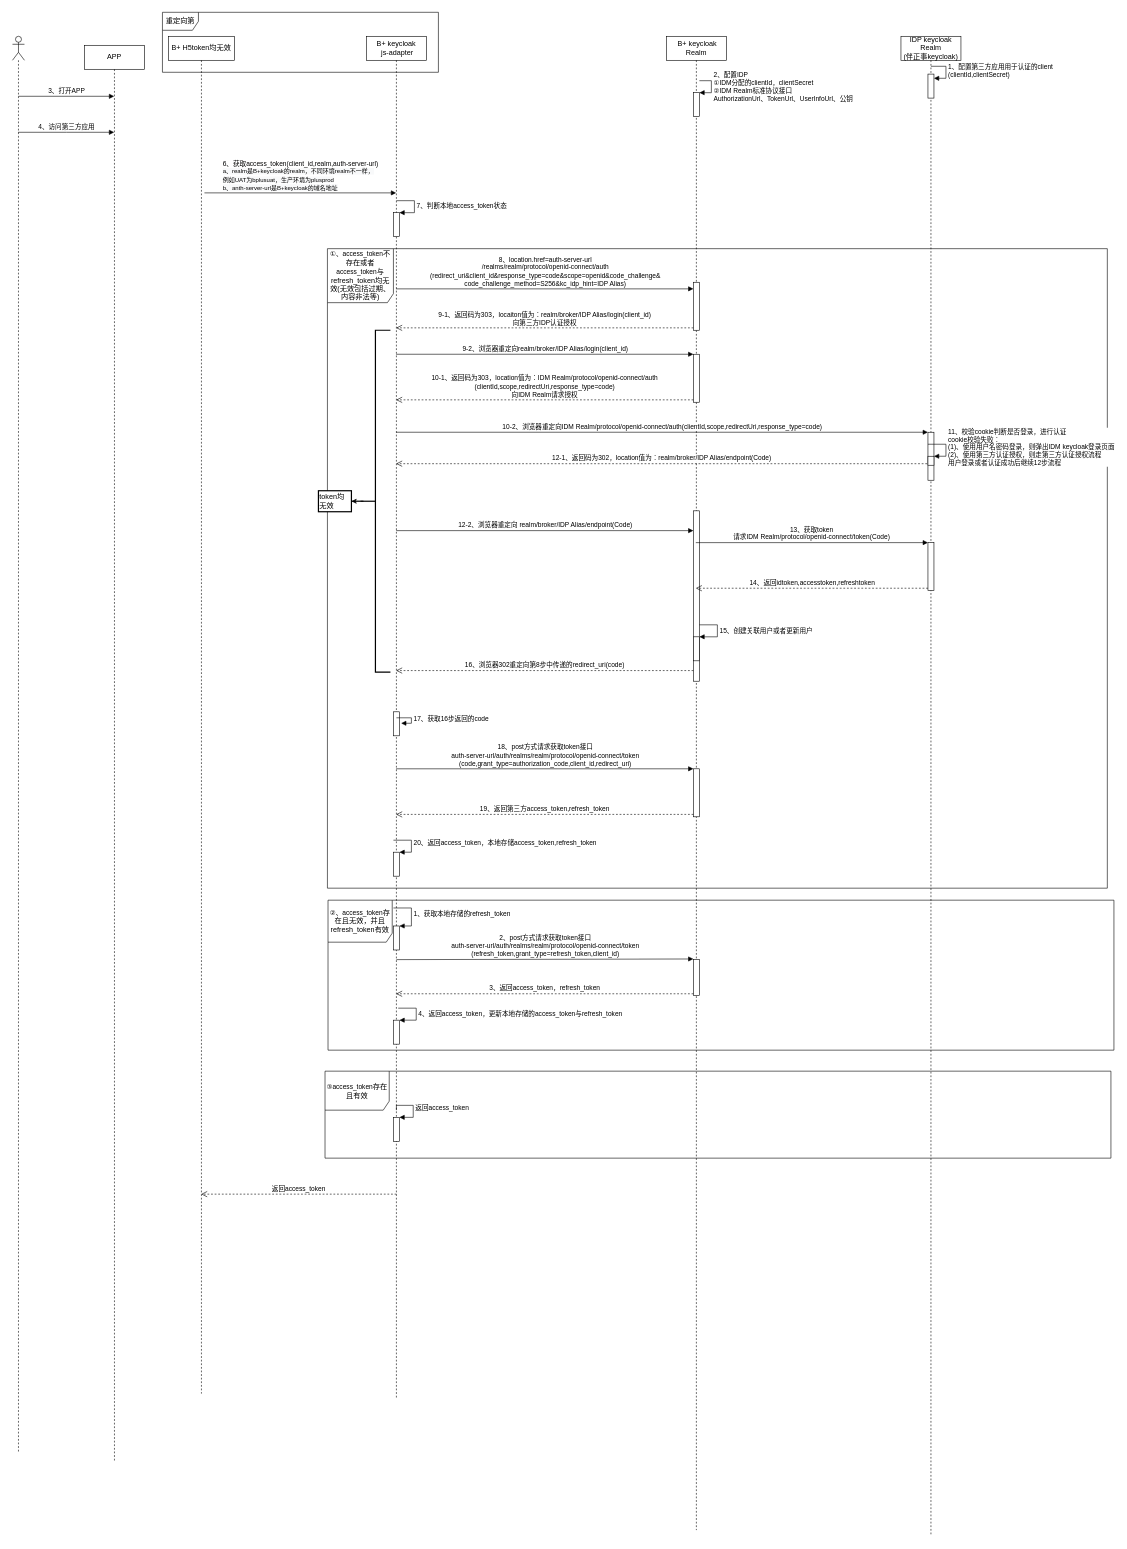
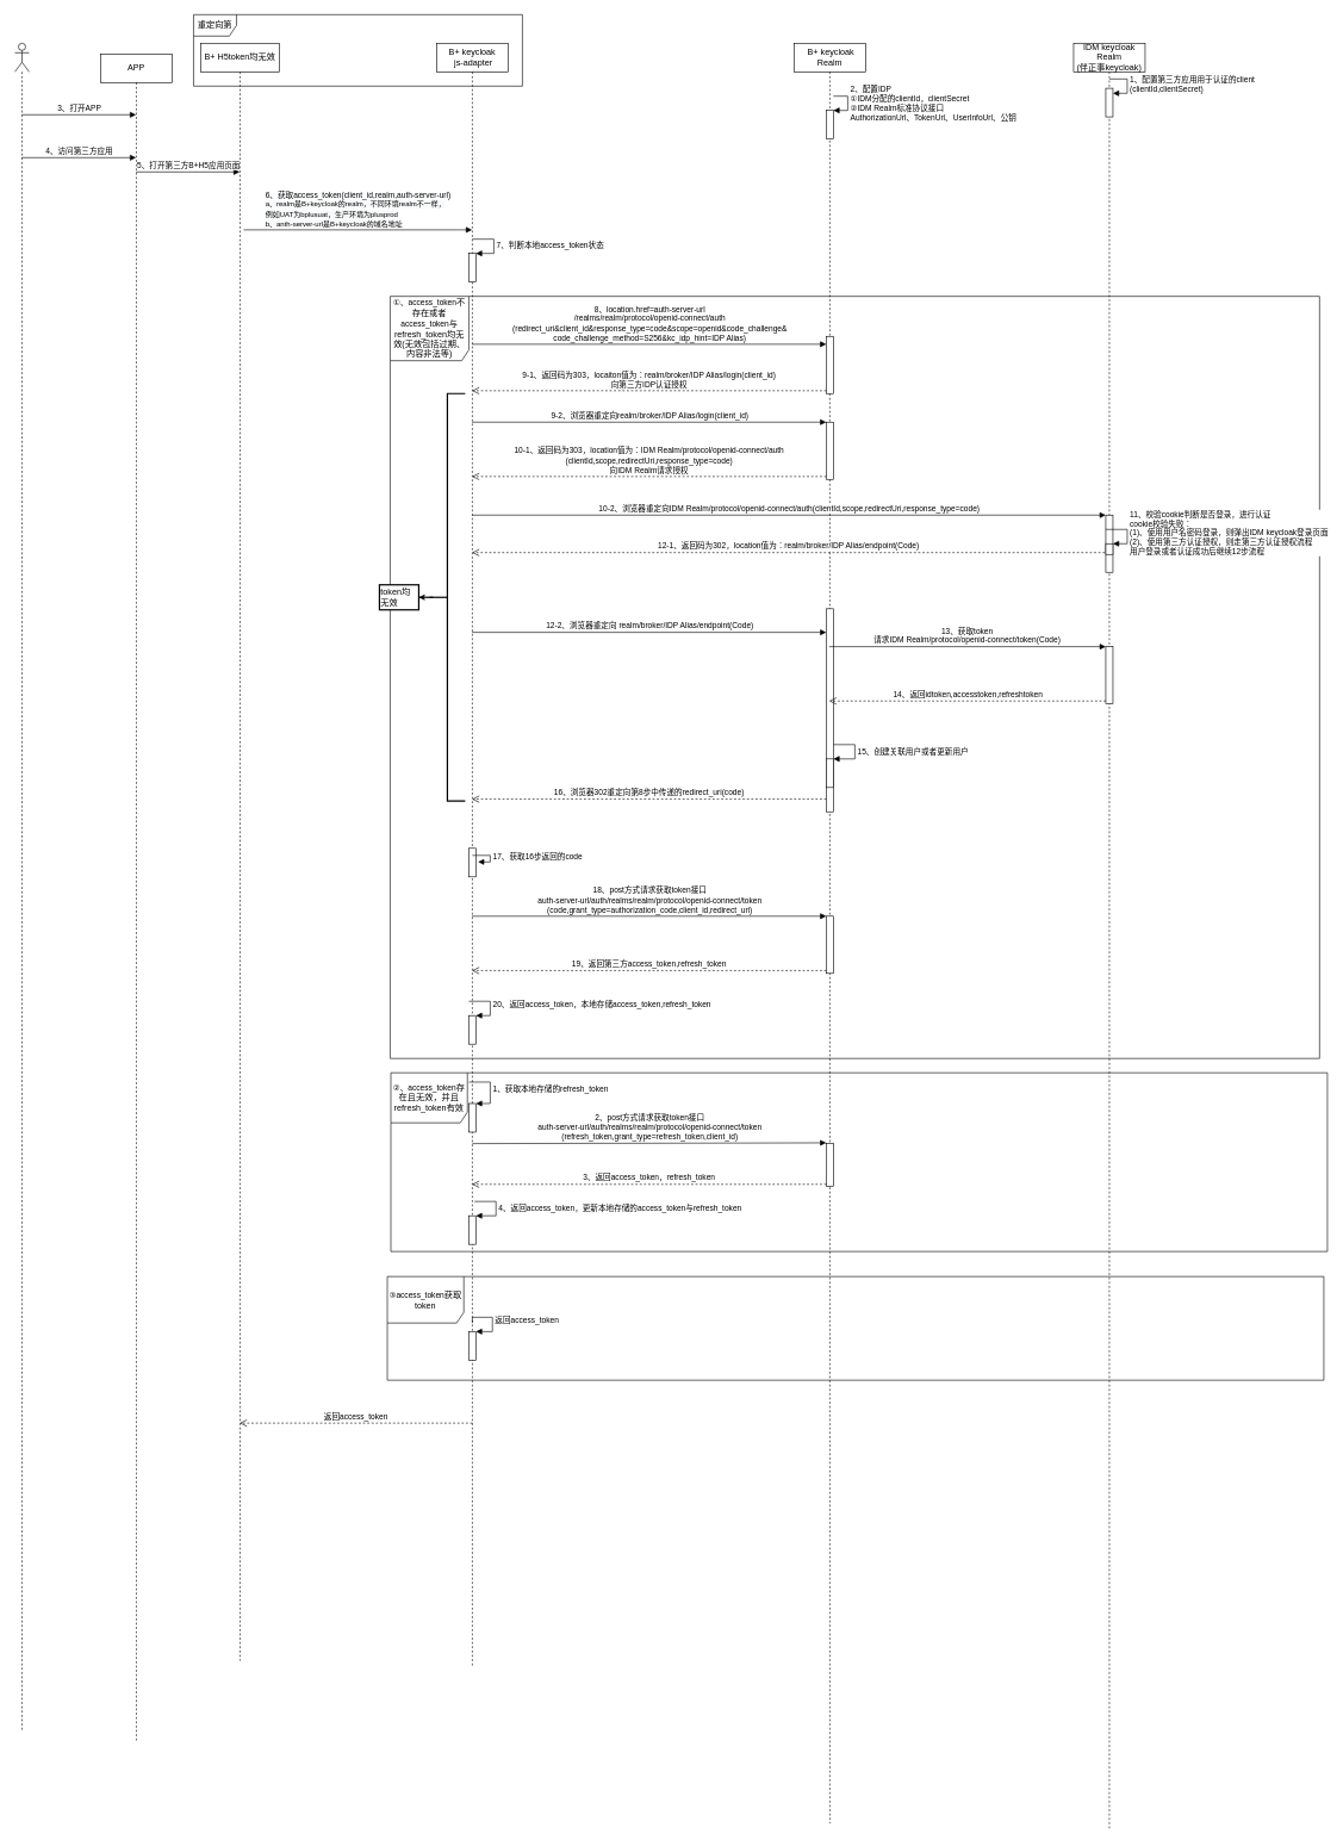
- <mxCell id="15" value="IDP keycloak Realm&lt;br&gt;(伴正事keycloak)" style="shape=umlLifeline;perimeter=lifelinePerimeter;whiteSpace=wrap;html=1;container=1;collapsible=0;recursiveResize=0;outlineConnect=0;" vertex="1" parent="1"><mxGeometry x="1501" y="60" width="100" height="2500" as="geometry" /></mxCell>
+ <mxCell id="15" value="IDM keycloak Realm&lt;br&gt;(伴正事keycloak)" style="shape=umlLifeline;perimeter=lifelinePerimeter;whiteSpace=wrap;html=1;container=1;collapsible=0;recursiveResize=0;outlineConnect=0;" vertex="1" parent="1"><mxGeometry x="1501" y="60" width="100" height="2500" as="geometry" /></mxCell>
+ <mxCell id="56" value="5、打开第三方B+H5应用页面" style="html=1;verticalAlign=bottom;endArrow=block;rounded=0;" edge="1" parent="1" source="32" target="46"><mxGeometry width="80" relative="1" as="geometry"><mxPoint x="180" y="288" as="sourcePoint" /><mxPoint x="310" y="240" as="targetPoint" /><Array as="points"><mxPoint y="240" x="260" /></Array></mxGeometry></mxCell>
- <mxCell id="48" value="&lt;span style=&quot;font-size: 11px; text-align: left; background-color: rgb(255, 255, 255);&quot;&gt;③access_token&lt;/span&gt;存在且有效" style="shape=umlFrame;whiteSpace=wrap;html=1;width=107;height=65;" vertex="1" parent="1"><mxGeometry x="541" y="1785" width="1310" height="145" as="geometry" /></mxCell>
+ <mxCell id="48" value="&lt;span style=&quot;font-size: 11px; text-align: left; background-color: rgb(255, 255, 255);&quot;&gt;③access_token&lt;/span&gt;获取token" style="shape=umlFrame;whiteSpace=wrap;html=1;width=107;height=65;" vertex="1" parent="1"><mxGeometry x="541" y="1785" width="1310" height="145" as="geometry" /></mxCell>
